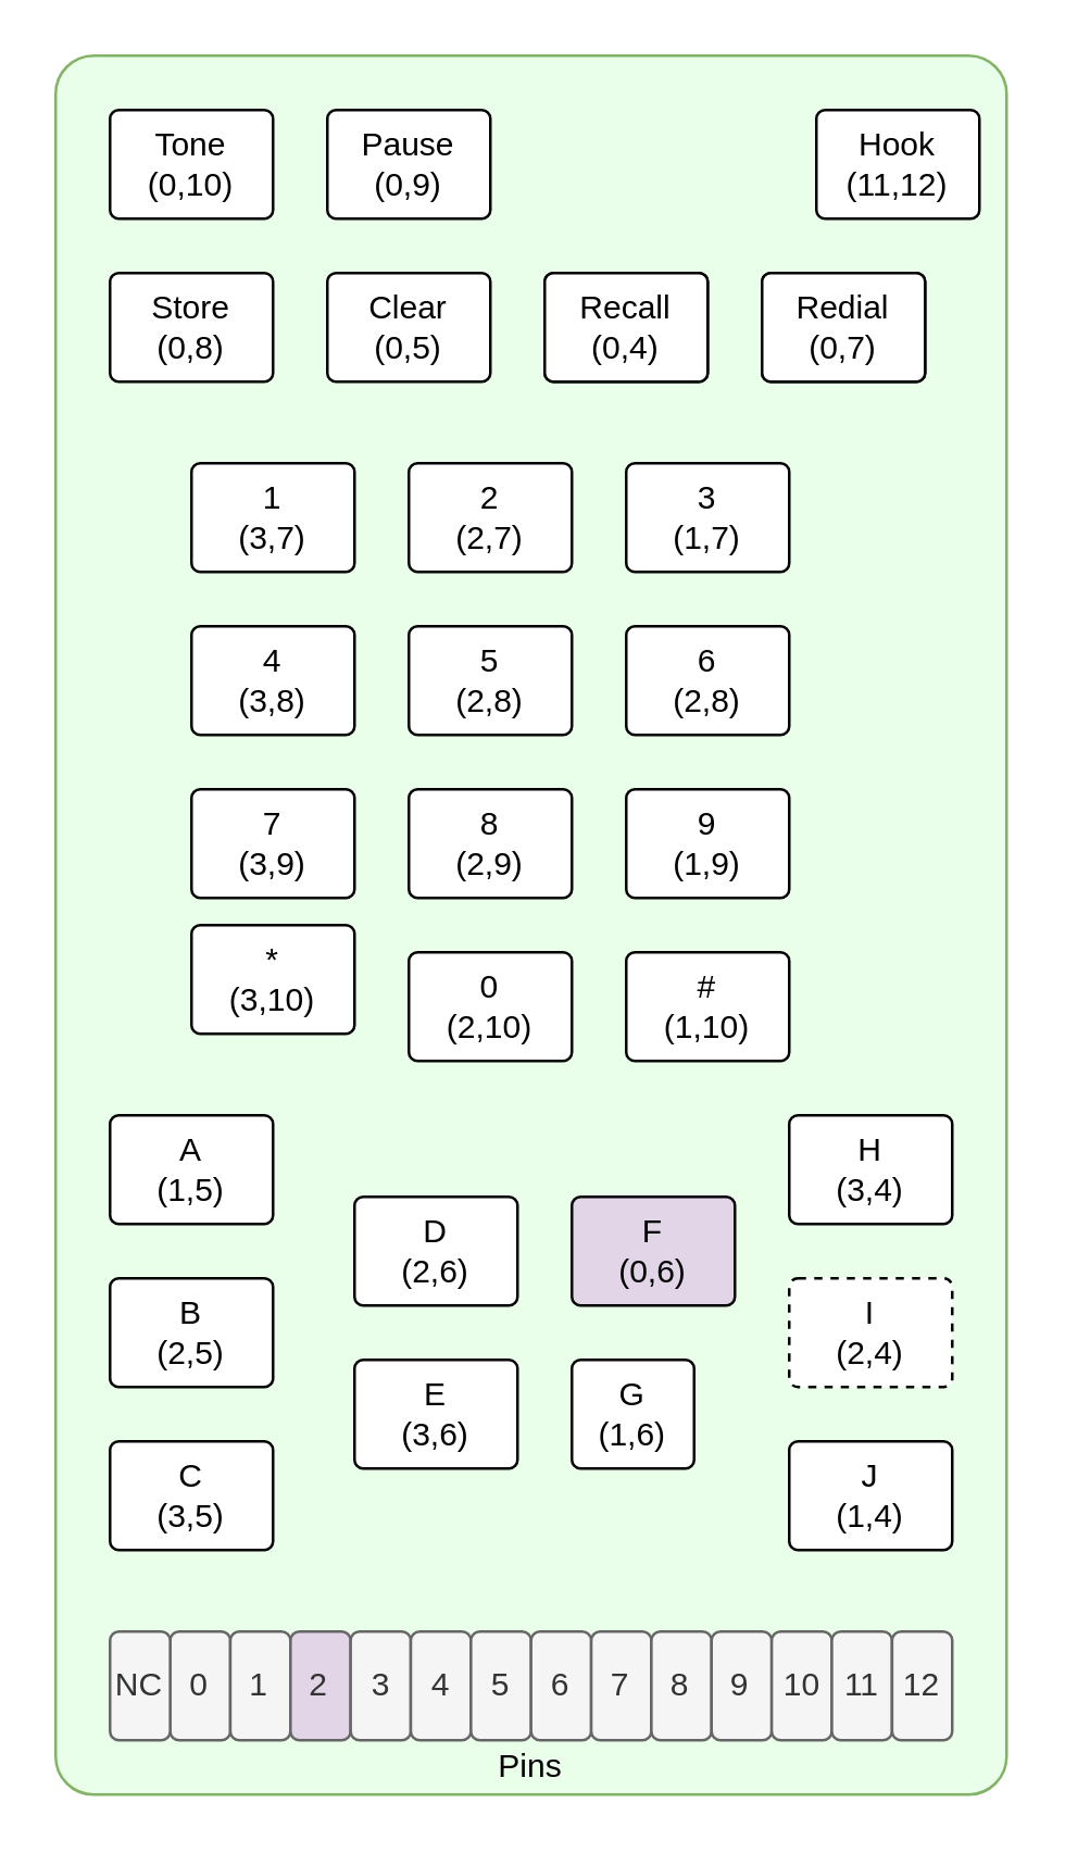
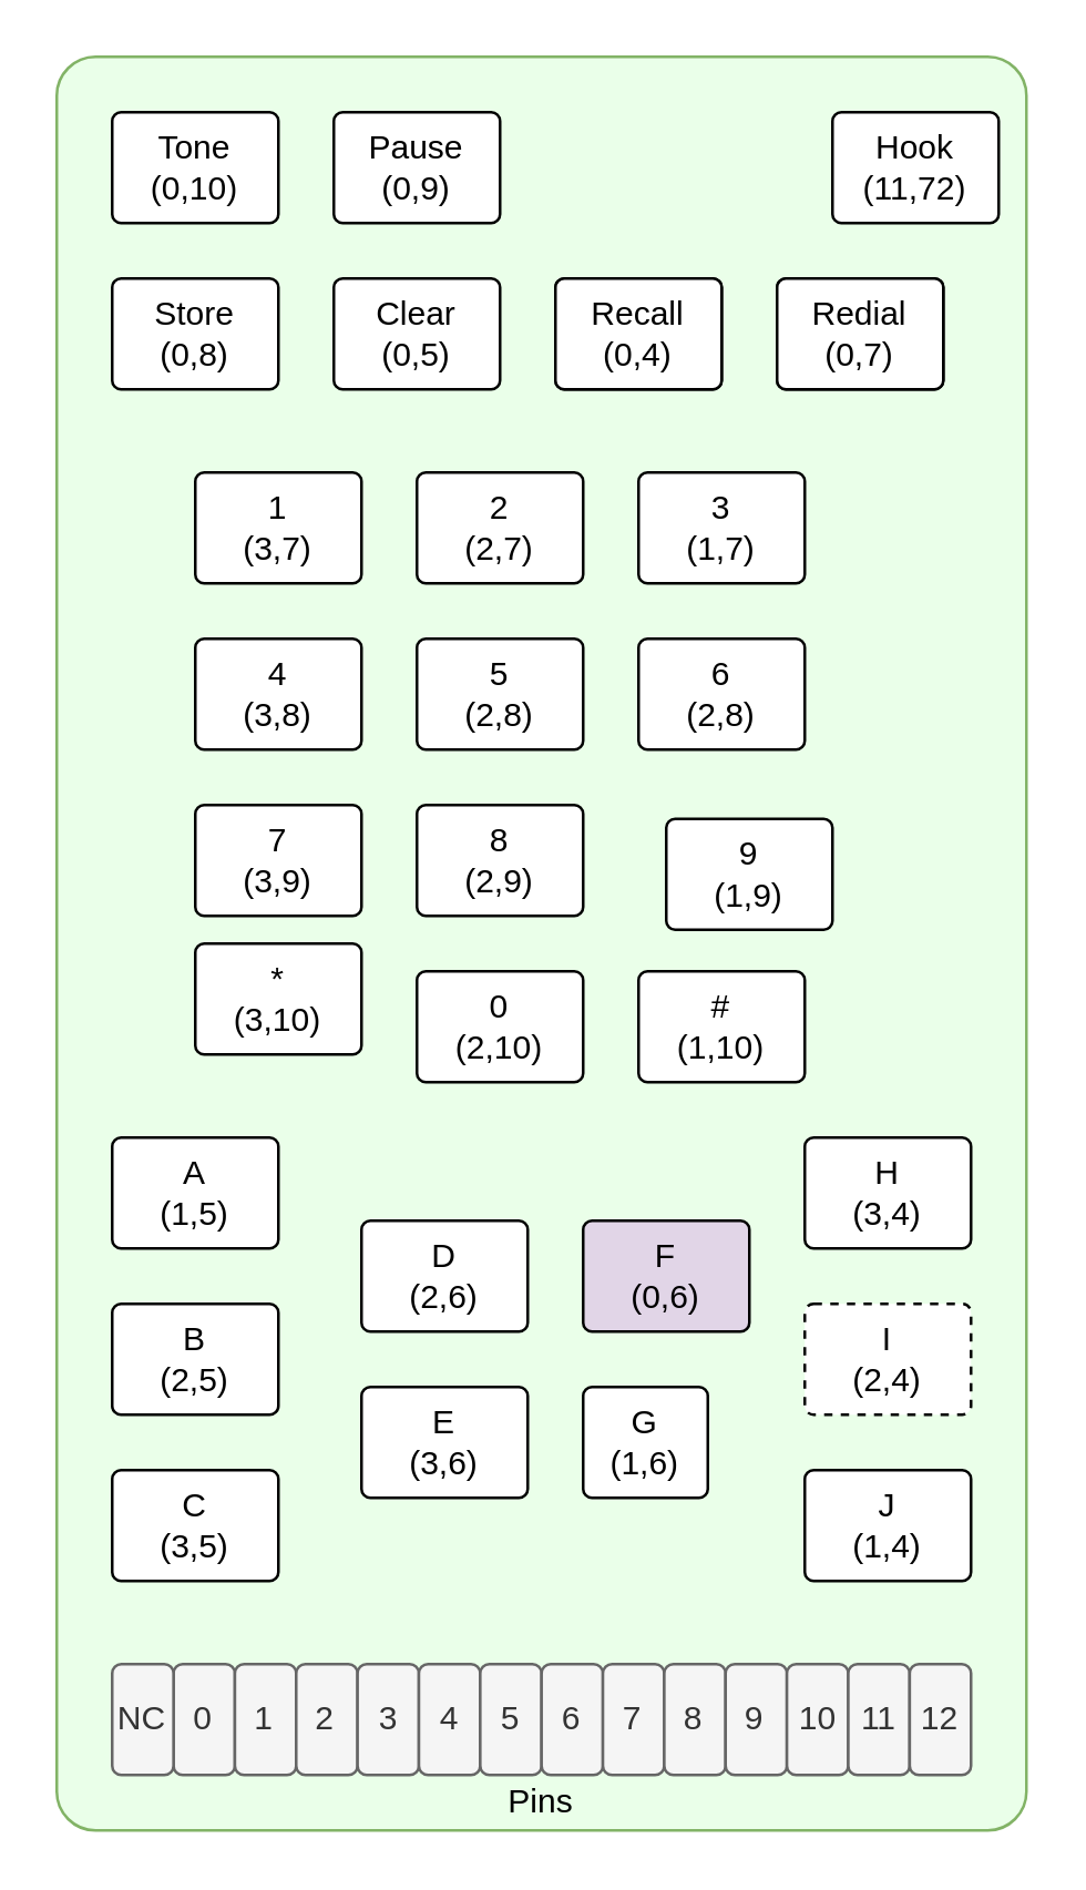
- <mxCell id="23" value="Hook&lt;br&gt;(11,12)" style="rounded=1;whiteSpace=wrap;html=1;arcSize=8;" vertex="1" parent="1"><mxGeometry x="300" y="40" width="60" height="40" as="geometry" /></mxCell>
+ <mxCell id="23" value="Hook&lt;br&gt;(11,72)" style="rounded=1;whiteSpace=wrap;html=1;arcSize=8;" vertex="1" parent="1"><mxGeometry x="300" y="40" width="60" height="40" as="geometry" /></mxCell>
- <mxCell id="17" value="9&lt;br&gt;(1,9)" style="rounded=1;whiteSpace=wrap;html=1;arcSize=8;" vertex="1" parent="1"><mxGeometry x="230" y="290" width="60" height="40" as="geometry" /></mxCell>
+ <mxCell id="17" value="9&lt;br&gt;(1,9)" style="rounded=1;whiteSpace=wrap;html=1;arcSize=8;" vertex="1" parent="1"><mxGeometry x="240" y="295" width="60" height="40" as="geometry" /></mxCell>
- <mxCell id="36" value="2" style="rounded=1;whiteSpace=wrap;html=1;imageWidth=30;fillColor=#e1d5e7;strokeColor=#666666;fontColor=#333333;" vertex="1" parent="1"><mxGeometry x="106.42" y="600" width="22.143" height="40" as="geometry" /></mxCell>
+ <mxCell id="36" value="2" style="rounded=1;whiteSpace=wrap;html=1;imageWidth=30;fillColor=#f5f5f5;strokeColor=#666666;fontColor=#333333;" vertex="1" parent="1"><mxGeometry x="106.42" y="600" width="22.143" height="40" as="geometry" /></mxCell>
